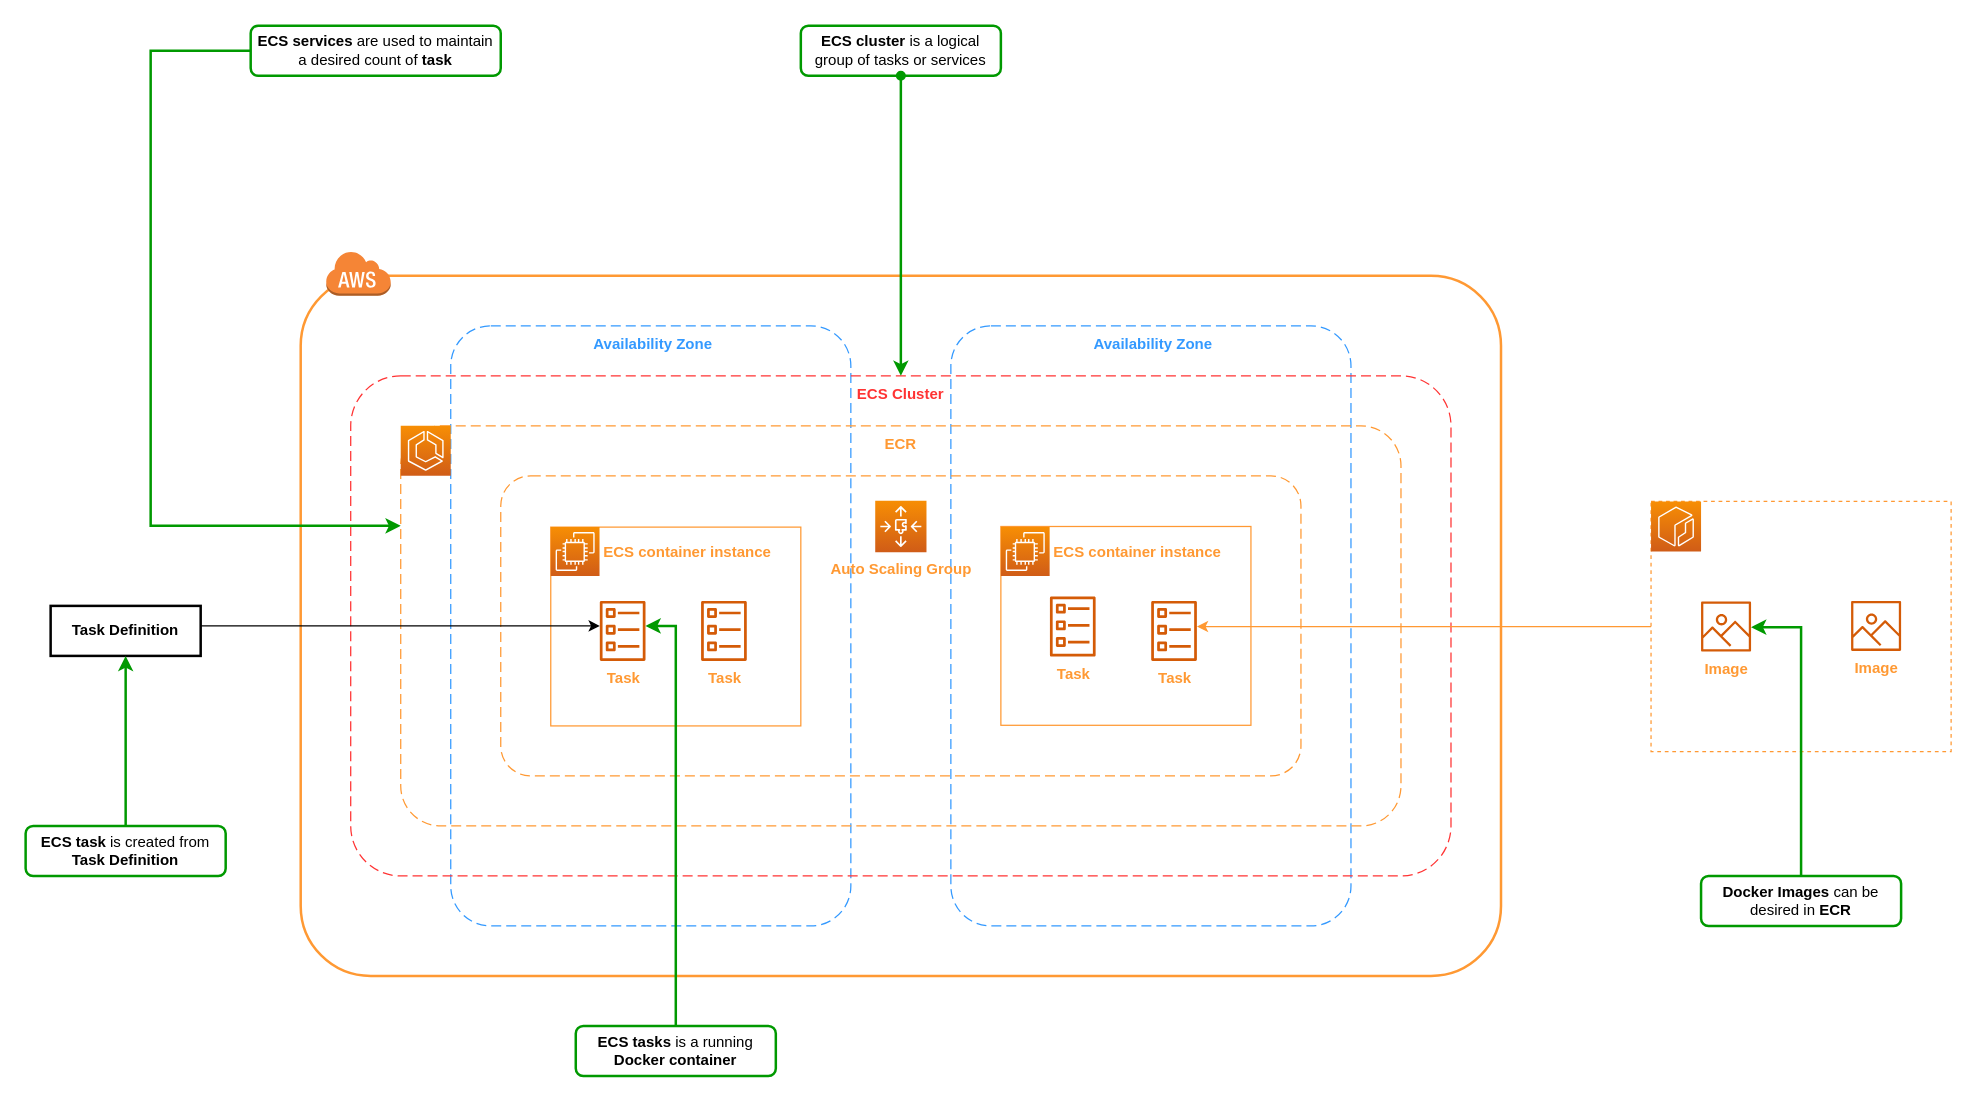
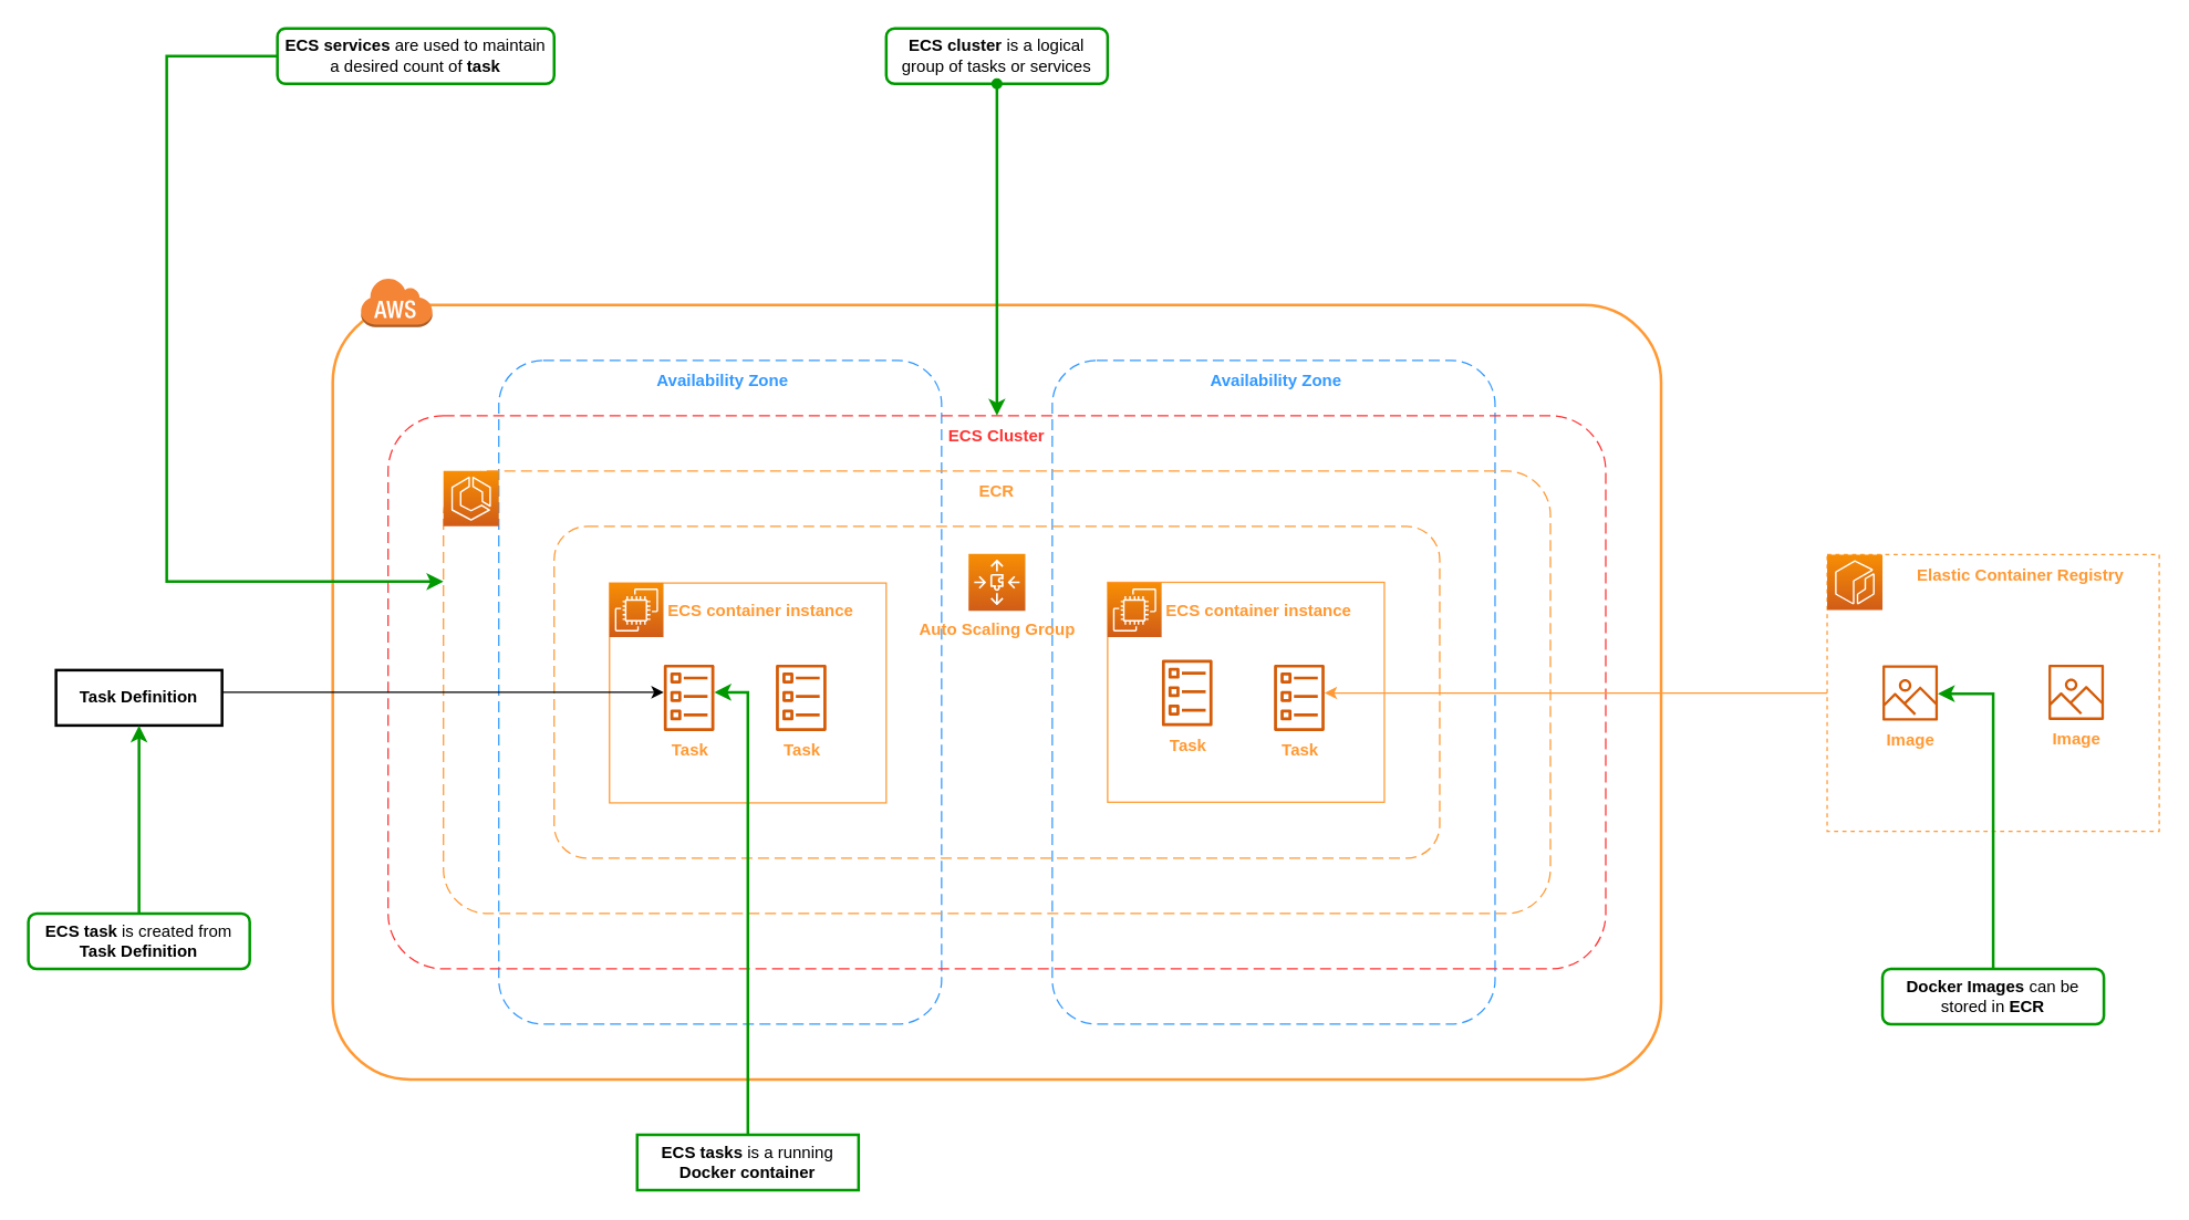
+ <mxCell id="28" value="&lt;font color=&quot;#ff9933&quot;&gt;Elastic Container Registry&lt;/font&gt;" style="text;html=1;strokeColor=none;fillColor=none;align=center;verticalAlign=middle;whiteSpace=wrap;rounded=0;fontStyle=1" vertex="1" parent="1"><mxGeometry x="1380" y="400.5" width="160" height="30" as="geometry" /></mxCell>
- <mxCell id="36" value="&lt;b&gt;Docker Images&lt;/b&gt;&amp;nbsp;can be desired in &lt;b&gt;ECR&lt;/b&gt;" style="rounded=1;whiteSpace=wrap;html=1;strokeColor=#009900;strokeWidth=2;fontColor=#000000;fillColor=none;" vertex="1" parent="1"><mxGeometry x="1360" y="700" width="160" height="40" as="geometry" /></mxCell>
+ <mxCell id="36" value="&lt;b&gt;Docker Images&lt;/b&gt;&amp;nbsp;can be stored in &lt;b&gt;ECR&lt;/b&gt;" style="rounded=1;whiteSpace=wrap;html=1;strokeColor=#009900;strokeWidth=2;fontColor=#000000;fillColor=none;" vertex="1" parent="1"><mxGeometry x="1360" y="700" width="160" height="40" as="geometry" /></mxCell>
- <mxCell id="38" value="&lt;b&gt;ECS tasks&lt;/b&gt;&amp;nbsp;is a running &lt;b&gt;Docker container&lt;/b&gt;" style="rounded=1;whiteSpace=wrap;html=1;strokeColor=#009900;strokeWidth=2;fontColor=#000000;fillColor=none;" vertex="1" parent="1"><mxGeometry x="460" y="820" width="160" height="40" as="geometry" /></mxCell>
+ <mxCell id="38" value="&lt;b&gt;ECS tasks&lt;/b&gt;&amp;nbsp;is a running &lt;b&gt;Docker container&lt;/b&gt;" style="whiteSpace=wrap;html=1;strokeColor=#009900;strokeWidth=2;fontColor=#000000;fillColor=none;rounded=0;" vertex="1" parent="1"><mxGeometry x="460" y="820" width="160" height="40" as="geometry" /></mxCell>
